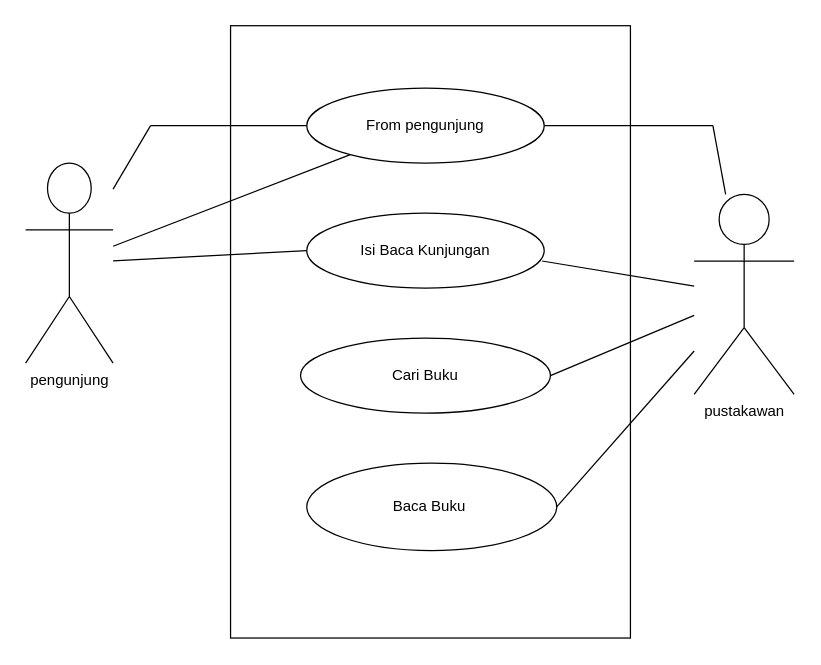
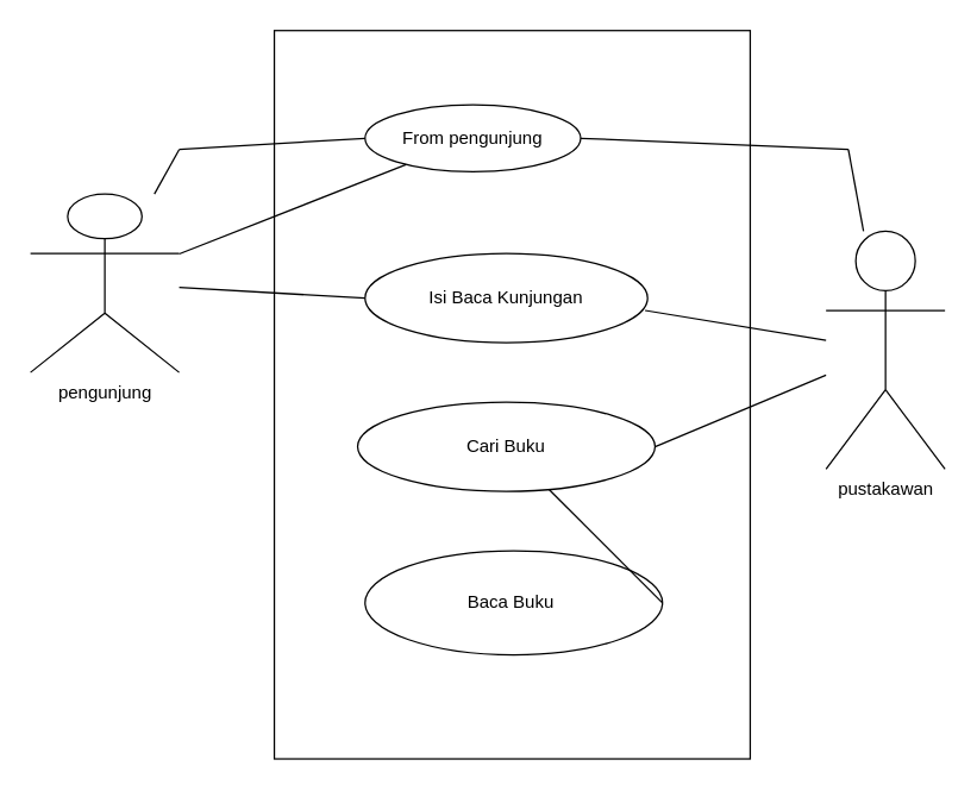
- <mxCell id="8" value="From pengunjung" style="ellipse;whiteSpace=wrap;html=1;" vertex="1" parent="1"><mxGeometry x="245" y="70" width="190" height="60" as="geometry" /></mxCell>
+ <mxCell id="8" value="From pengunjung" style="ellipse;whiteSpace=wrap;html=1;" vertex="1" parent="1"><mxGeometry x="245" y="70" width="145" height="45" as="geometry" /></mxCell>
- <mxCell id="2" value="pengunjung" style="shape=umlActor;verticalLabelPosition=bottom;verticalAlign=top;html=1;outlineConnect=0;" vertex="1" parent="1"><mxGeometry x="20" y="130" width="70" height="160" as="geometry" /></mxCell>
+ <mxCell id="2" value="pengunjung" style="shape=umlActor;verticalLabelPosition=bottom;verticalAlign=top;html=1;outlineConnect=0;" vertex="1" parent="1"><mxGeometry x="20" y="130" width="100" height="120" as="geometry" /></mxCell>
- <mxCell id="10" value="" style="endArrow=none;html=1;rounded=0;exitX=1;exitY=0.5;exitDx=0;exitDy=0;" edge="1" parent="1" source="5" target="3"><mxGeometry width="50" height="50" relative="1" as="geometry"><mxPoint x="520" y="340" as="sourcePoint" /><mxPoint x="570" y="290" as="targetPoint" /></mxGeometry></mxCell>
+ <mxCell id="10" value="" style="endArrow=none;html=1;rounded=0;exitX=1;exitY=0.5;exitDx=0;exitDy=0;" edge="1" parent="1" source="5" target="6"><mxGeometry width="50" height="50" relative="1" as="geometry"><mxPoint x="520" y="340" as="sourcePoint" /><mxPoint x="570" y="290" as="targetPoint" /></mxGeometry></mxCell>
